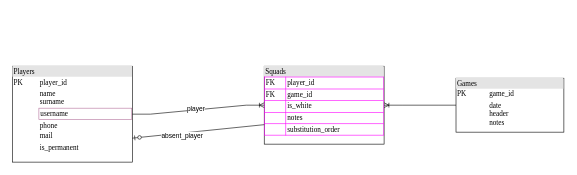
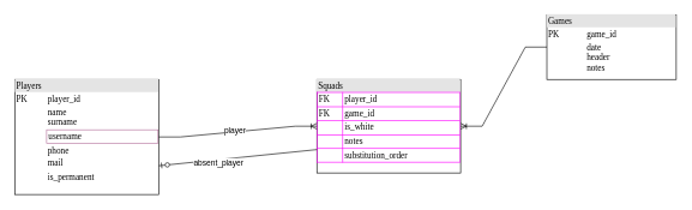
- <mxCell id="3" value="&lt;div style=&quot;box-sizing:border-box;width:100%;background:#e4e4e4;padding:2px;&quot;&gt;Games&lt;/div&gt;&lt;table style=&quot;width:100%;font-size:1em;&quot; cellpadding=&quot;2&quot; cellspacing=&quot;0&quot;&gt;&lt;tbody&gt;&lt;tr&gt;&lt;td&gt;PK&lt;/td&gt;&lt;td&gt;game_id&lt;/td&gt;&lt;/tr&gt;&lt;tr&gt;&lt;td&gt;&lt;/td&gt;&lt;td&gt;date&lt;br&gt;header&lt;br&gt;notes&lt;/td&gt;&lt;/tr&gt;&lt;/tbody&gt;&lt;/table&gt;" style="verticalAlign=top;align=left;overflow=fill;html=1;rounded=0;shadow=0;comic=0;labelBackgroundColor=none;strokeWidth=1;fontFamily=Verdana;fontSize=12" parent="1" vertex="1"><mxGeometry x="760" y="130" width="180" height="90" as="geometry" /></mxCell>
+ <mxCell id="3" value="&lt;div style=&quot;box-sizing:border-box;width:100%;background:#e4e4e4;padding:2px;&quot;&gt;Games&lt;/div&gt;&lt;table style=&quot;width:100%;font-size:1em;&quot; cellpadding=&quot;2&quot; cellspacing=&quot;0&quot;&gt;&lt;tbody&gt;&lt;tr&gt;&lt;td&gt;PK&lt;/td&gt;&lt;td&gt;game_id&lt;/td&gt;&lt;/tr&gt;&lt;tr&gt;&lt;td&gt;&lt;/td&gt;&lt;td&gt;date&lt;br&gt;header&lt;br&gt;notes&lt;/td&gt;&lt;/tr&gt;&lt;/tbody&gt;&lt;/table&gt;" style="verticalAlign=top;align=left;overflow=fill;html=1;rounded=0;shadow=0;comic=0;labelBackgroundColor=none;strokeWidth=1;fontFamily=Verdana;fontSize=12" parent="1" vertex="1"><mxGeometry x="760" y="20" width="180" height="90" as="geometry" /></mxCell>
